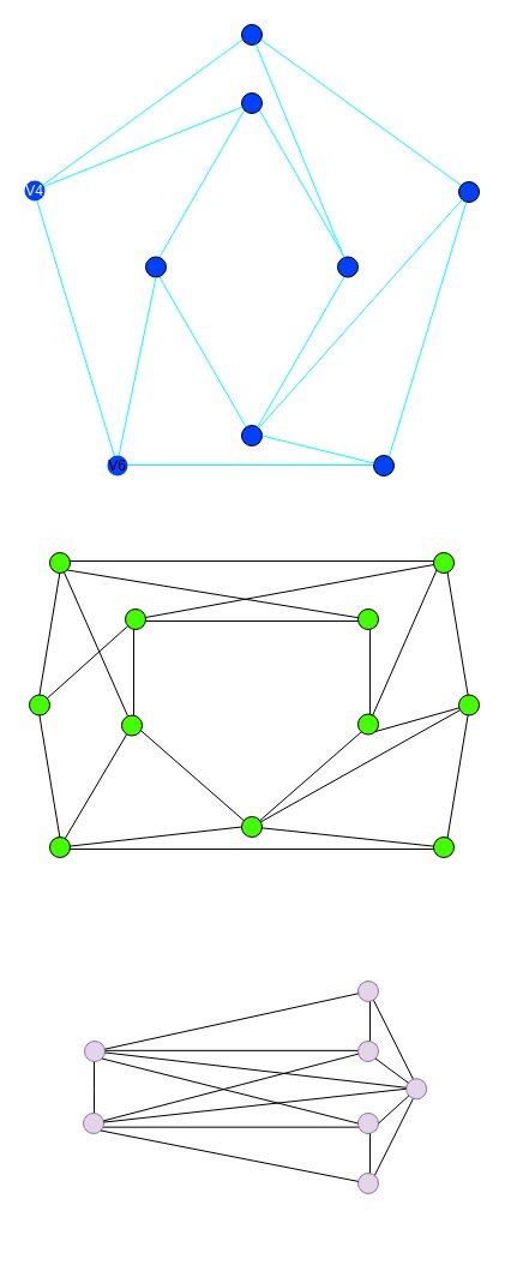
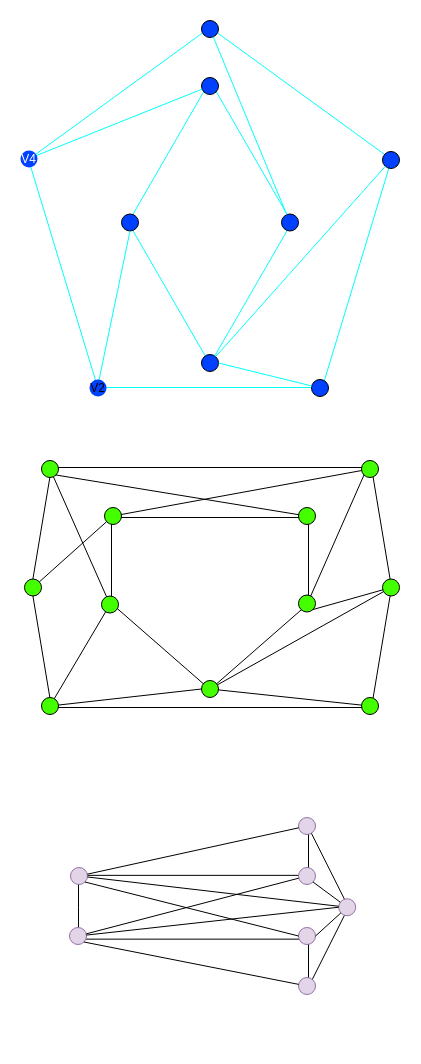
- <mxCell id="12" value="V6" style="ellipse;whiteSpace=wrap;html=1;aspect=fixed;fillColor=#0040ff;strokeColor=none;" vertex="1" parent="1"><mxGeometry x="89" y="379" width="17" height="17" as="geometry" /></mxCell>
+ <mxCell id="12" value="V2" style="ellipse;whiteSpace=wrap;html=1;aspect=fixed;fillColor=#0040ff;strokeColor=none;" vertex="1" parent="1"><mxGeometry x="89" y="379" width="17" height="17" as="geometry" /></mxCell>
